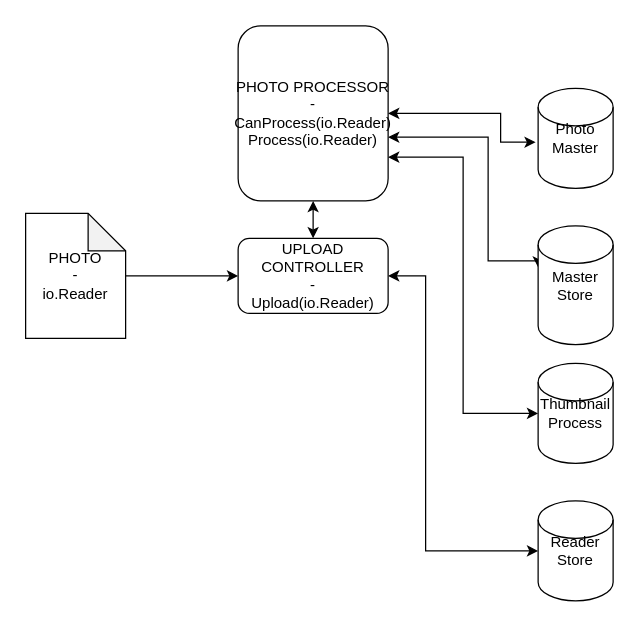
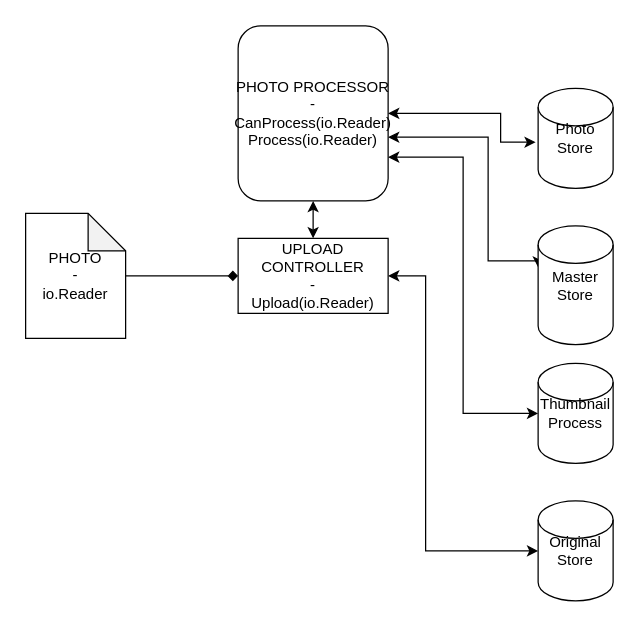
- <mxCell id="4" value="Photo&lt;br&gt;Master" style="shape=cylinder2;whiteSpace=wrap;html=1;boundedLbl=1;backgroundOutline=1;size=15;" vertex="1" parent="1"><mxGeometry x="430" y="70" width="60" height="80" as="geometry" /></mxCell>
+ <mxCell id="4" value="Photo&lt;br&gt;Store" style="shape=cylinder2;whiteSpace=wrap;html=1;boundedLbl=1;backgroundOutline=1;size=15;" vertex="1" parent="1"><mxGeometry x="430" y="70" width="60" height="80" as="geometry" /></mxCell>
- <mxCell id="2" style="edgeStyle=orthogonalEdgeStyle;rounded=0;orthogonalLoop=1;jettySize=auto;html=1;" edge="1" parent="1" source="3" target="8"><mxGeometry relative="1" as="geometry" /></mxCell>
+ <mxCell id="2" style="edgeStyle=orthogonalEdgeStyle;rounded=0;orthogonalLoop=1;jettySize=auto;html=1;endArrow=diamond;" edge="1" parent="1" source="3" target="8"><mxGeometry relative="1" as="geometry" /></mxCell>
- <mxCell id="8" value="UPLOAD CONTROLLER&lt;br&gt;-&lt;br&gt;Upload(io.Reader)" style="whiteSpace=wrap;html=1;rounded=1;" vertex="1" parent="1"><mxGeometry x="190" y="190" width="120" height="60" as="geometry" /></mxCell>
+ <mxCell id="8" value="UPLOAD CONTROLLER&lt;br&gt;-&lt;br&gt;Upload(io.Reader)" style="rounded=0;whiteSpace=wrap;html=1;" vertex="1" parent="1"><mxGeometry x="190" y="190" width="120" height="60" as="geometry" /></mxCell>
- <mxCell id="14" value="Reader Store" style="shape=cylinder2;whiteSpace=wrap;html=1;boundedLbl=1;backgroundOutline=1;size=15;" vertex="1" parent="1"><mxGeometry x="430" y="400" width="60" height="80" as="geometry" /></mxCell>
+ <mxCell id="14" value="Original Store" style="shape=cylinder2;whiteSpace=wrap;html=1;boundedLbl=1;backgroundOutline=1;size=15;" vertex="1" parent="1"><mxGeometry x="430" y="400" width="60" height="80" as="geometry" /></mxCell>
